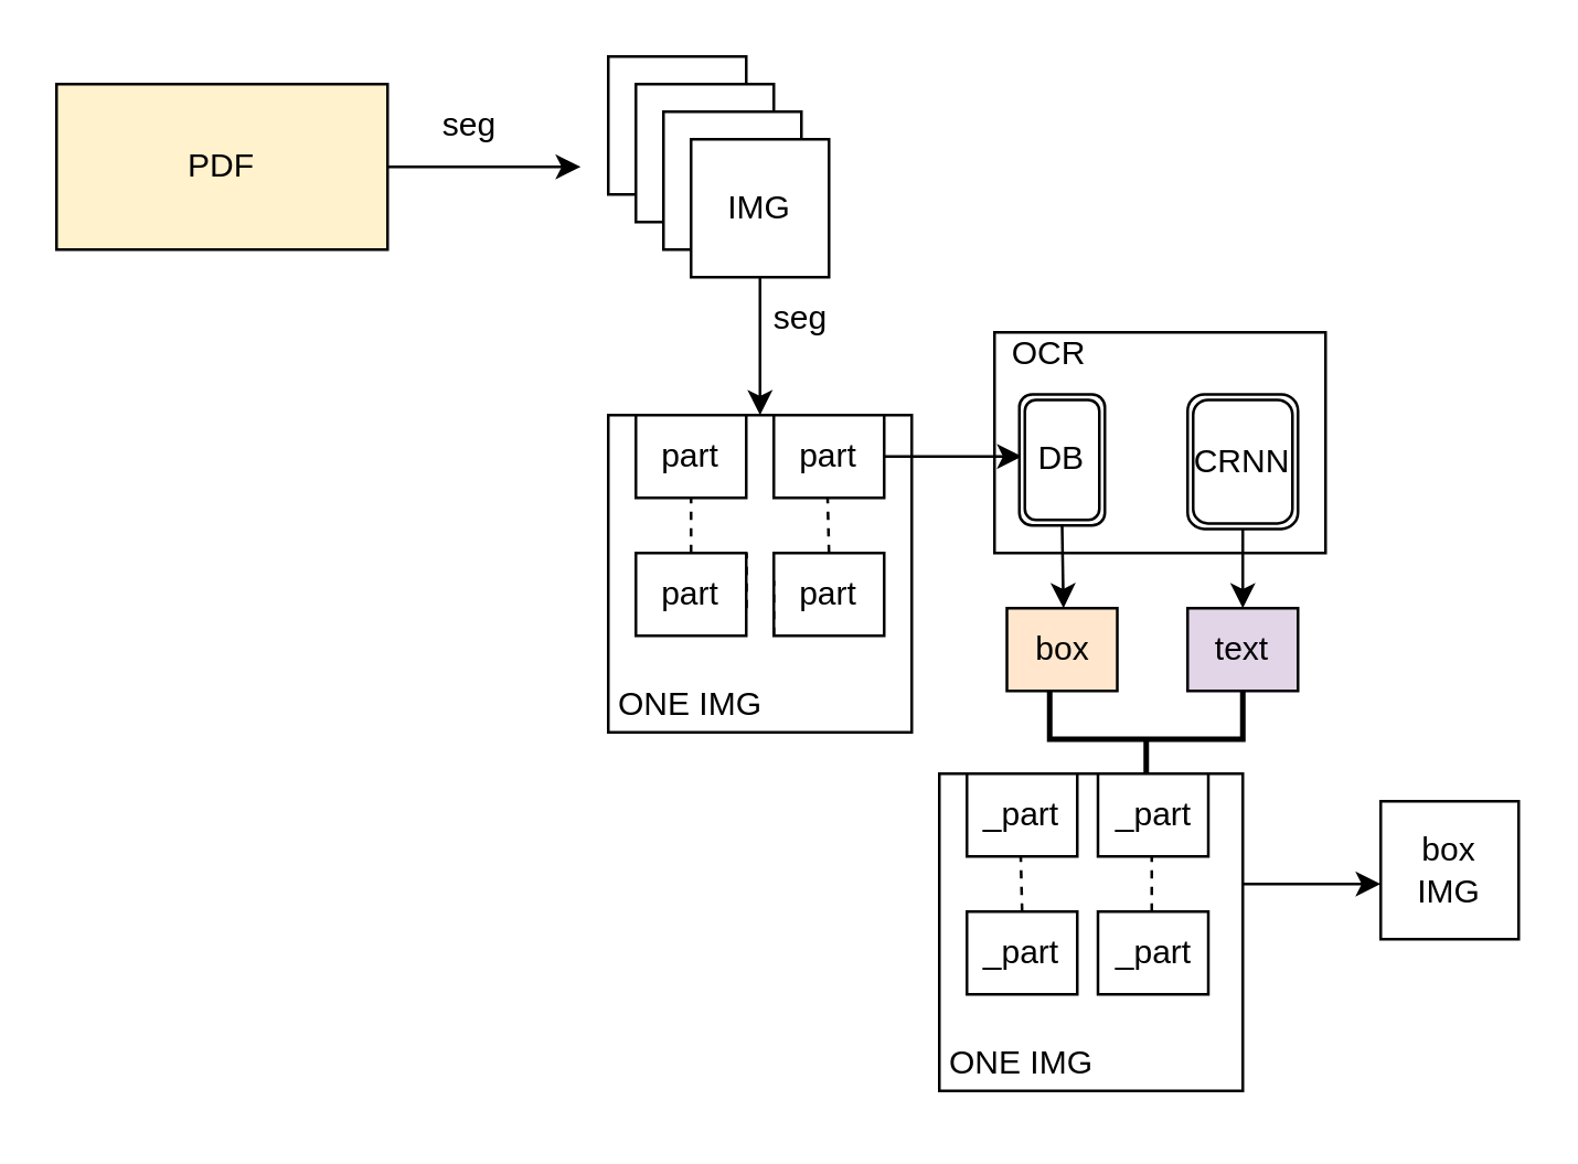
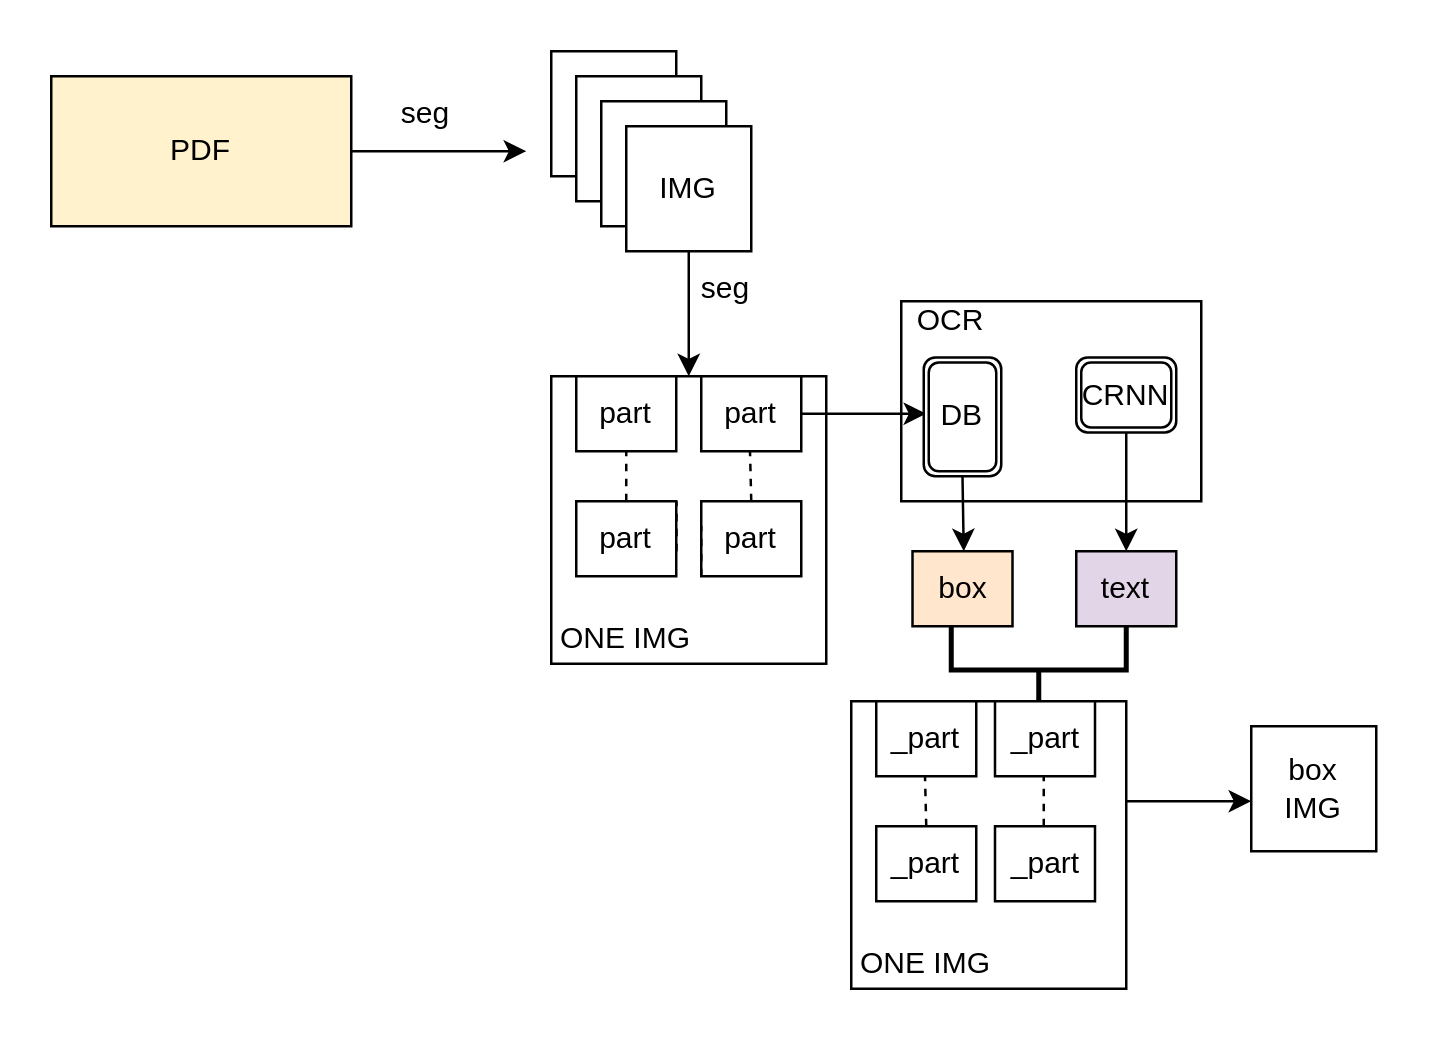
- <mxCell id="22" value="CRNN" style="shape=ext;double=1;rounded=1;whiteSpace=wrap;html=1;" vertex="1" parent="1"><mxGeometry x="430" y="142.5" width="40" height="48.75" as="geometry" /></mxCell>
+ <mxCell id="22" value="CRNN" style="shape=ext;double=1;rounded=1;whiteSpace=wrap;html=1;" vertex="1" parent="1"><mxGeometry x="430" y="142.5" width="40" height="30" as="geometry" /></mxCell>
